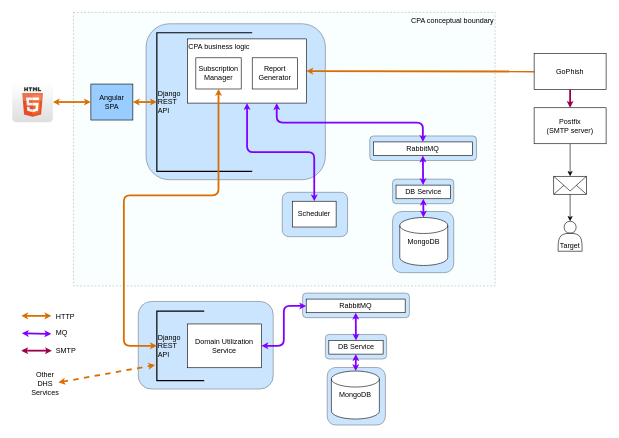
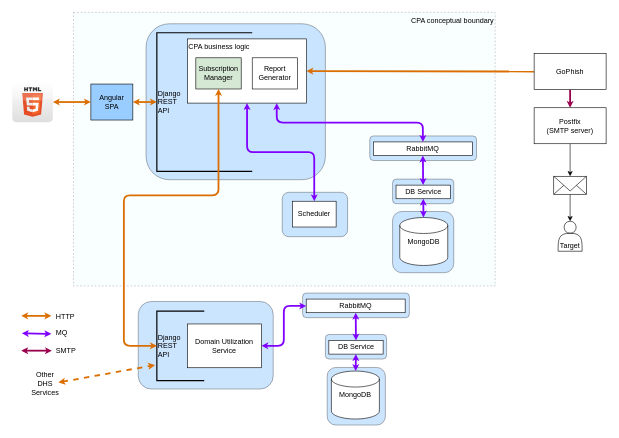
- <mxCell id="21" value="Subscription Manager" style="rounded=0;whiteSpace=wrap;html=1;" parent="1" vertex="1"><mxGeometry x="326" y="95.75" width="75.62" height="52" as="geometry" /></mxCell>
+ <mxCell id="21" value="Subscription Manager" style="rounded=0;whiteSpace=wrap;html=1;fillColor=#d5e8d4;" parent="1" vertex="1"><mxGeometry x="326" y="95.75" width="75.62" height="52" as="geometry" /></mxCell>
